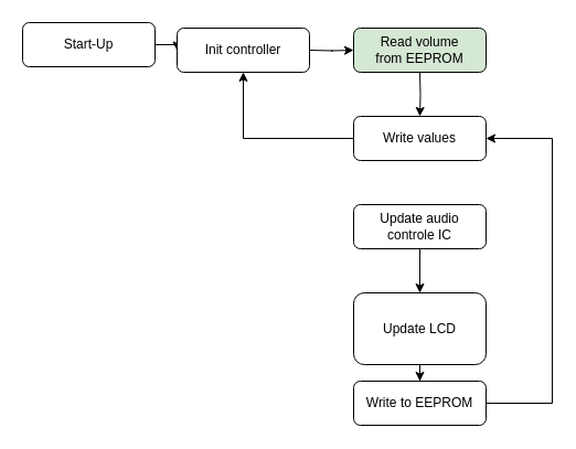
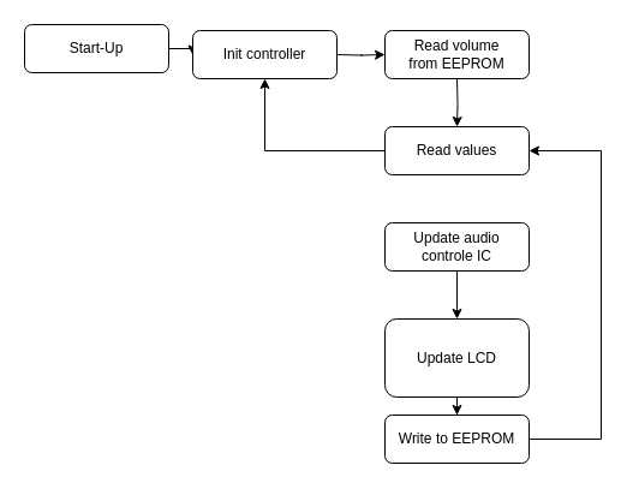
- <mxCell id="15" value="Read volume&lt;br&gt;from EEPROM" style="rounded=1;whiteSpace=wrap;html=1;fontSize=12;glass=0;strokeWidth=1;shadow=0;fillColor=#d5e8d4;" vertex="1" parent="1"><mxGeometry x="320" y="25" width="120" height="40" as="geometry" /></mxCell>
+ <mxCell id="15" value="Read volume&lt;br&gt;from EEPROM" style="rounded=1;whiteSpace=wrap;html=1;fontSize=12;glass=0;strokeWidth=1;shadow=0;" vertex="1" parent="1"><mxGeometry x="320" y="25" width="120" height="40" as="geometry" /></mxCell>
- <mxCell id="7" value="Write values" style="rounded=1;whiteSpace=wrap;html=1;fontSize=12;glass=0;strokeWidth=1;shadow=0;" parent="1" vertex="1"><mxGeometry x="320" y="105" width="120" height="40" as="geometry" /></mxCell>
+ <mxCell id="7" value="Read values" style="rounded=1;whiteSpace=wrap;html=1;fontSize=12;glass=0;strokeWidth=1;shadow=0;" parent="1" vertex="1"><mxGeometry x="320" y="105" width="120" height="40" as="geometry" /></mxCell>
